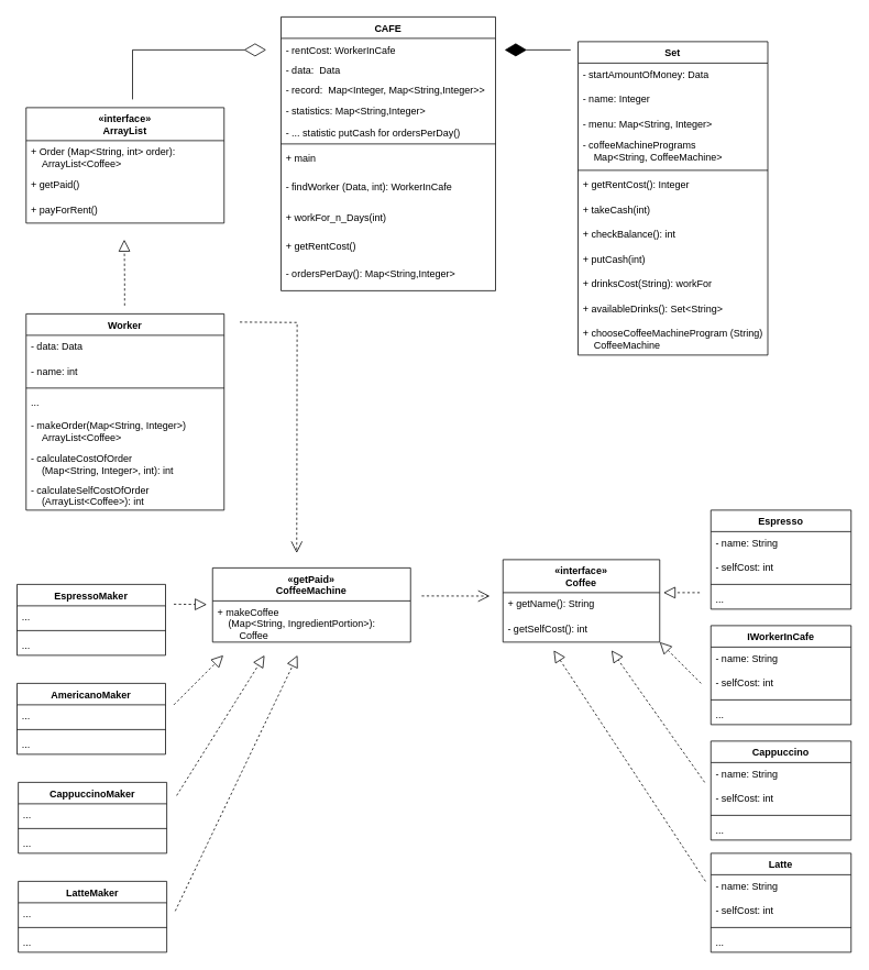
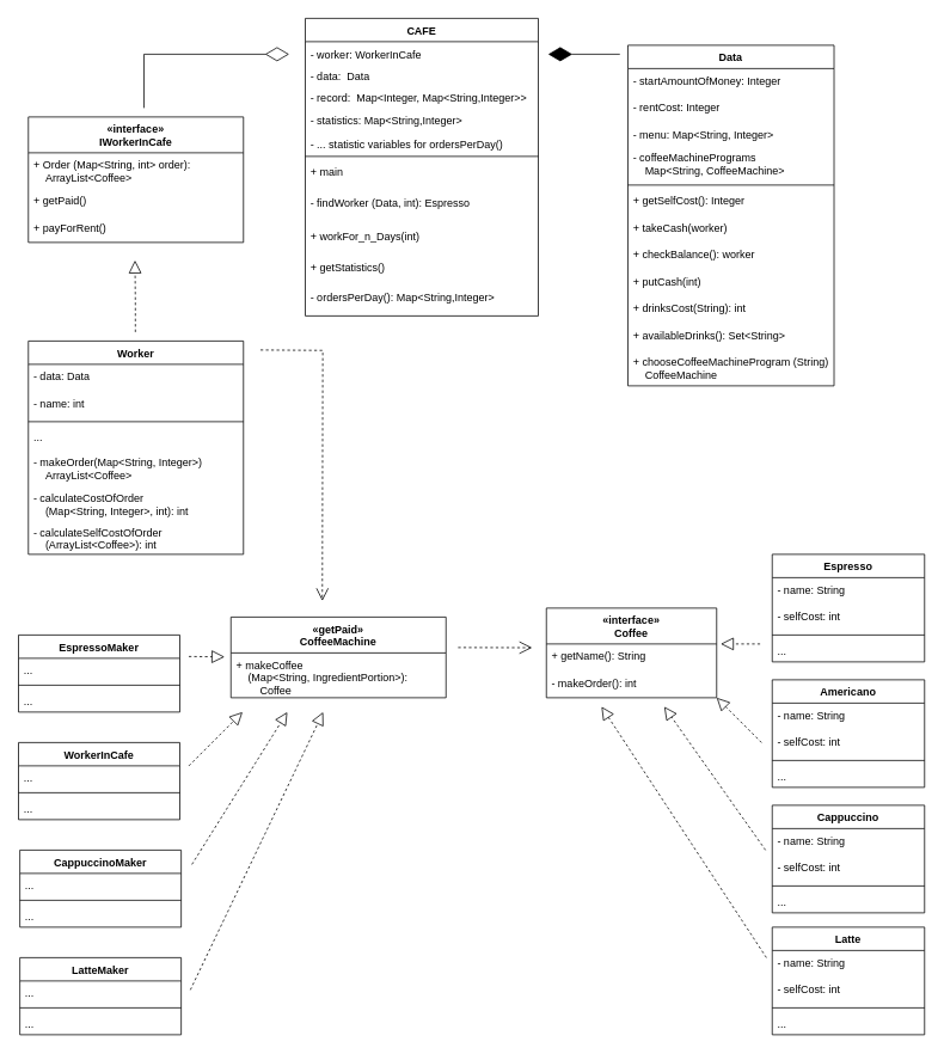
- <mxCell id="3" value="- rentCost: WorkerInCafe " style="text;strokeColor=none;fillColor=none;align=left;verticalAlign=bottom;spacingLeft=4;spacingRight=4;overflow=hidden;rotatable=0;points=[[0,0.5],[1,0.5]];portConstraint=eastwest;fontStyle=0" parent="2" vertex="1"><mxGeometry y="26" width="260" height="24" as="geometry" /></mxCell>
+ <mxCell id="3" value="- worker: WorkerInCafe " style="text;strokeColor=none;fillColor=none;align=left;verticalAlign=bottom;spacingLeft=4;spacingRight=4;overflow=hidden;rotatable=0;points=[[0,0.5],[1,0.5]];portConstraint=eastwest;fontStyle=0" parent="2" vertex="1"><mxGeometry y="26" width="260" height="24" as="geometry" /></mxCell>
- <mxCell id="77" value="Set" style="swimlane;fontStyle=1;align=center;verticalAlign=top;childLayout=stackLayout;horizontal=1;startSize=26;horizontalStack=0;resizeParent=1;resizeParentMax=0;resizeLast=0;collapsible=1;marginBottom=0;" parent="1" vertex="1"><mxGeometry x="700" y="50" width="230" height="380" as="geometry" /></mxCell>
+ <mxCell id="77" value="Data" style="swimlane;fontStyle=1;align=center;verticalAlign=top;childLayout=stackLayout;horizontal=1;startSize=26;horizontalStack=0;resizeParent=1;resizeParentMax=0;resizeLast=0;collapsible=1;marginBottom=0;" parent="1" vertex="1"><mxGeometry x="700" y="50" width="230" height="380" as="geometry" /></mxCell>
- <mxCell id="78" value="- startAmountOfMoney: Data" style="text;strokeColor=none;fillColor=none;align=left;verticalAlign=top;spacingLeft=4;spacingRight=4;overflow=hidden;rotatable=0;points=[[0,0.5],[1,0.5]];portConstraint=eastwest;" vertex="1" parent="77"><mxGeometry y="26" width="230" height="30" as="geometry" /></mxCell>
+ <mxCell id="78" value="- startAmountOfMoney: Integer" style="text;strokeColor=none;fillColor=none;align=left;verticalAlign=top;spacingLeft=4;spacingRight=4;overflow=hidden;rotatable=0;points=[[0,0.5],[1,0.5]];portConstraint=eastwest;" vertex="1" parent="77"><mxGeometry y="26" width="230" height="30" as="geometry" /></mxCell>
- <mxCell id="79" value="- name: Integer" style="text;strokeColor=none;fillColor=none;align=left;verticalAlign=top;spacingLeft=4;spacingRight=4;overflow=hidden;rotatable=0;points=[[0,0.5],[1,0.5]];portConstraint=eastwest;" parent="77" vertex="1"><mxGeometry y="56" width="230" height="30" as="geometry" /></mxCell>
+ <mxCell id="79" value="- rentCost: Integer" style="text;strokeColor=none;fillColor=none;align=left;verticalAlign=top;spacingLeft=4;spacingRight=4;overflow=hidden;rotatable=0;points=[[0,0.5],[1,0.5]];portConstraint=eastwest;" parent="77" vertex="1"><mxGeometry y="56" width="230" height="30" as="geometry" /></mxCell>
- <mxCell id="47" value="«interface»&#10;ArrayList" style="swimlane;fontStyle=1;align=center;verticalAlign=top;childLayout=stackLayout;horizontal=1;startSize=40;horizontalStack=0;resizeParent=1;resizeParentMax=0;resizeLast=0;collapsible=1;marginBottom=0;" parent="1" vertex="1"><mxGeometry x="31" y="130" width="240" height="140" as="geometry" /></mxCell>
+ <mxCell id="47" value="«interface»&#10;IWorkerInCafe" style="swimlane;fontStyle=1;align=center;verticalAlign=top;childLayout=stackLayout;horizontal=1;startSize=40;horizontalStack=0;resizeParent=1;resizeParentMax=0;resizeLast=0;collapsible=1;marginBottom=0;" parent="1" vertex="1"><mxGeometry x="31" y="130" width="240" height="140" as="geometry" /></mxCell>
- <mxCell id="7" value="- ... statistic putCash for ordersPerDay()" style="text;strokeColor=none;fillColor=none;align=left;verticalAlign=bottom;spacingLeft=4;spacingRight=4;overflow=hidden;rotatable=0;points=[[0,0.5],[1,0.5]];portConstraint=eastwest;fontStyle=0" parent="2" vertex="1"><mxGeometry y="124" width="260" height="26" as="geometry" /></mxCell>
+ <mxCell id="7" value="- ... statistic variables for ordersPerDay()" style="text;strokeColor=none;fillColor=none;align=left;verticalAlign=bottom;spacingLeft=4;spacingRight=4;overflow=hidden;rotatable=0;points=[[0,0.5],[1,0.5]];portConstraint=eastwest;fontStyle=0" parent="2" vertex="1"><mxGeometry y="124" width="260" height="26" as="geometry" /></mxCell>
- <mxCell id="83" value="+ getRentCost(): Integer " style="text;strokeColor=none;fillColor=none;align=left;verticalAlign=top;spacingLeft=4;spacingRight=4;overflow=hidden;rotatable=0;points=[[0,0.5],[1,0.5]];portConstraint=eastwest;" parent="77" vertex="1"><mxGeometry y="160" width="230" height="30" as="geometry" /></mxCell>
+ <mxCell id="83" value="+ getSelfCost(): Integer " style="text;strokeColor=none;fillColor=none;align=left;verticalAlign=top;spacingLeft=4;spacingRight=4;overflow=hidden;rotatable=0;points=[[0,0.5],[1,0.5]];portConstraint=eastwest;" parent="77" vertex="1"><mxGeometry y="160" width="230" height="30" as="geometry" /></mxCell>
- <mxCell id="10" value="- findWorker (Data, int): WorkerInCafe" style="text;strokeColor=none;fillColor=none;align=left;verticalAlign=top;spacingLeft=4;spacingRight=4;overflow=hidden;rotatable=0;points=[[0,0.5],[1,0.5]];portConstraint=eastwest;fontStyle=0" parent="2" vertex="1"><mxGeometry y="192" width="260" height="38" as="geometry" /></mxCell>
+ <mxCell id="10" value="- findWorker (Data, int): Espresso" style="text;strokeColor=none;fillColor=none;align=left;verticalAlign=top;spacingLeft=4;spacingRight=4;overflow=hidden;rotatable=0;points=[[0,0.5],[1,0.5]];portConstraint=eastwest;fontStyle=0" parent="2" vertex="1"><mxGeometry y="192" width="260" height="38" as="geometry" /></mxCell>
- <mxCell id="84" value="+ takeCash(int)" style="text;strokeColor=none;fillColor=none;align=left;verticalAlign=top;spacingLeft=4;spacingRight=4;overflow=hidden;rotatable=0;points=[[0,0.5],[1,0.5]];portConstraint=eastwest;" vertex="1" parent="77"><mxGeometry y="190" width="230" height="30" as="geometry" /></mxCell>
+ <mxCell id="84" value="+ takeCash(worker)" style="text;strokeColor=none;fillColor=none;align=left;verticalAlign=top;spacingLeft=4;spacingRight=4;overflow=hidden;rotatable=0;points=[[0,0.5],[1,0.5]];portConstraint=eastwest;" vertex="1" parent="77"><mxGeometry y="190" width="230" height="30" as="geometry" /></mxCell>
- <mxCell id="85" value="+ checkBalance(): int" style="text;strokeColor=none;fillColor=none;align=left;verticalAlign=top;spacingLeft=4;spacingRight=4;overflow=hidden;rotatable=0;points=[[0,0.5],[1,0.5]];portConstraint=eastwest;" vertex="1" parent="77"><mxGeometry y="220" width="230" height="30" as="geometry" /></mxCell>
+ <mxCell id="85" value="+ checkBalance(): worker" style="text;strokeColor=none;fillColor=none;align=left;verticalAlign=top;spacingLeft=4;spacingRight=4;overflow=hidden;rotatable=0;points=[[0,0.5],[1,0.5]];portConstraint=eastwest;" vertex="1" parent="77"><mxGeometry y="220" width="230" height="30" as="geometry" /></mxCell>
- <mxCell id="12" value="+ getRentCost()" style="text;strokeColor=none;fillColor=none;align=left;verticalAlign=top;spacingLeft=4;spacingRight=4;overflow=hidden;rotatable=0;points=[[0,0.5],[1,0.5]];portConstraint=eastwest;fontStyle=0" vertex="1" parent="2"><mxGeometry y="264" width="260" height="34" as="geometry" /></mxCell>
+ <mxCell id="12" value="+ getStatistics()" style="text;strokeColor=none;fillColor=none;align=left;verticalAlign=top;spacingLeft=4;spacingRight=4;overflow=hidden;rotatable=0;points=[[0,0.5],[1,0.5]];portConstraint=eastwest;fontStyle=0" vertex="1" parent="2"><mxGeometry y="264" width="260" height="34" as="geometry" /></mxCell>
- <mxCell id="87" value="+ drinksCost(String): workFor" style="text;strokeColor=none;fillColor=none;align=left;verticalAlign=top;spacingLeft=4;spacingRight=4;overflow=hidden;rotatable=0;points=[[0,0.5],[1,0.5]];portConstraint=eastwest;" vertex="1" parent="77"><mxGeometry y="280" width="230" height="30" as="geometry" /></mxCell>
+ <mxCell id="87" value="+ drinksCost(String): int" style="text;strokeColor=none;fillColor=none;align=left;verticalAlign=top;spacingLeft=4;spacingRight=4;overflow=hidden;rotatable=0;points=[[0,0.5],[1,0.5]];portConstraint=eastwest;" vertex="1" parent="77"><mxGeometry y="280" width="230" height="30" as="geometry" /></mxCell>
- <mxCell id="34" value="- getSelfCost(): int" style="text;strokeColor=none;fillColor=none;align=left;verticalAlign=top;spacingLeft=4;spacingRight=4;overflow=hidden;rotatable=0;points=[[0,0.5],[1,0.5]];portConstraint=eastwest;" vertex="1" parent="32"><mxGeometry y="70" width="190" height="30" as="geometry" /></mxCell>
+ <mxCell id="34" value="- makeOrder(): int" style="text;strokeColor=none;fillColor=none;align=left;verticalAlign=top;spacingLeft=4;spacingRight=4;overflow=hidden;rotatable=0;points=[[0,0.5],[1,0.5]];portConstraint=eastwest;" vertex="1" parent="32"><mxGeometry y="70" width="190" height="30" as="geometry" /></mxCell>
- <mxCell id="27" value="IWorkerInCafe" style="swimlane;fontStyle=1;align=center;verticalAlign=top;childLayout=stackLayout;horizontal=1;startSize=26;horizontalStack=0;resizeParent=1;resizeParentMax=0;resizeLast=0;collapsible=1;marginBottom=0;" parent="1" vertex="1"><mxGeometry x="861" y="758" width="170" height="120" as="geometry" /></mxCell>
+ <mxCell id="27" value="Americano" style="swimlane;fontStyle=1;align=center;verticalAlign=top;childLayout=stackLayout;horizontal=1;startSize=26;horizontalStack=0;resizeParent=1;resizeParentMax=0;resizeLast=0;collapsible=1;marginBottom=0;" parent="1" vertex="1"><mxGeometry x="861" y="758" width="170" height="120" as="geometry" /></mxCell>
- <mxCell id="39" value="AmericanoMaker" style="swimlane;fontStyle=1;align=center;verticalAlign=top;childLayout=stackLayout;horizontal=1;startSize=26;horizontalStack=0;resizeParent=1;resizeParentMax=0;resizeLast=0;collapsible=1;marginBottom=0;" parent="1" vertex="1"><mxGeometry x="20" y="828" width="180" height="86" as="geometry" /></mxCell>
+ <mxCell id="39" value="WorkerInCafe" style="swimlane;fontStyle=1;align=center;verticalAlign=top;childLayout=stackLayout;horizontal=1;startSize=26;horizontalStack=0;resizeParent=1;resizeParentMax=0;resizeLast=0;collapsible=1;marginBottom=0;" parent="1" vertex="1"><mxGeometry x="20" y="828" width="180" height="86" as="geometry" /></mxCell>
